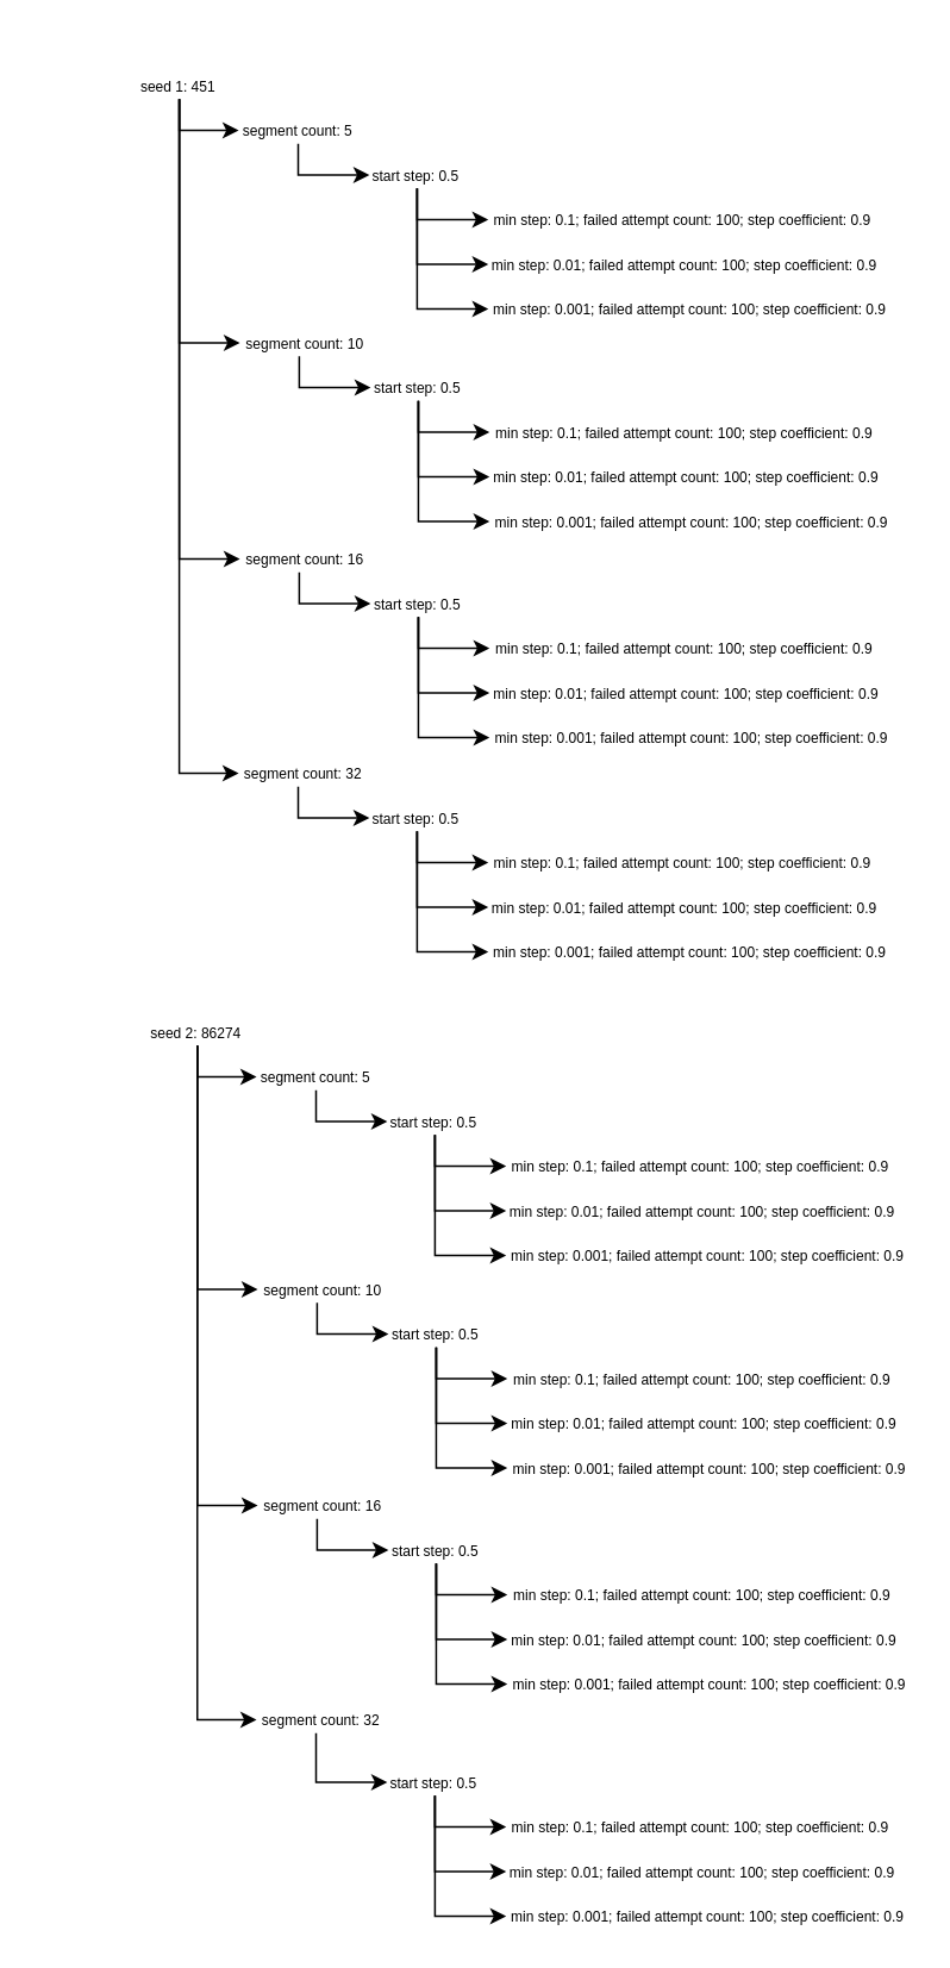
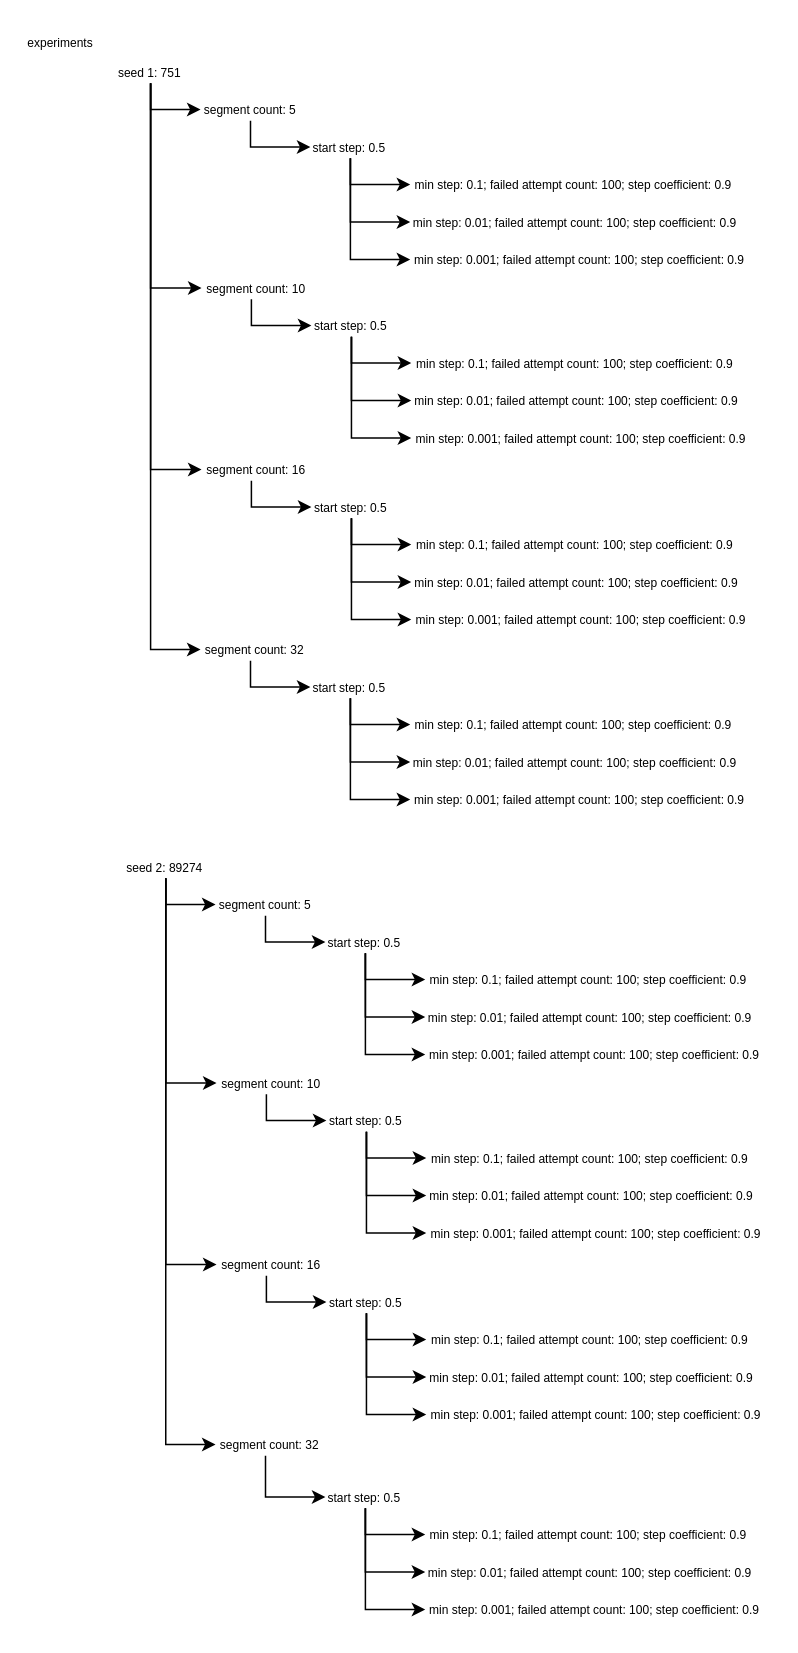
+ <mxCell id="3" value="experiments" style="text;html=1;align=center;verticalAlign=middle;whiteSpace=wrap;rounded=0;fontSize=8;" vertex="1" parent="2"><mxGeometry width="39.945" height="15.0" as="geometry" /></mxCell>
- <mxCell id="8" value="seed 1: 451" style="text;html=1;align=center;verticalAlign=middle;whiteSpace=wrap;rounded=0;fontSize=8;" vertex="1" parent="2"><mxGeometry x="53.259" y="20.0" width="53.259" height="15.0" as="geometry" /></mxCell>
+ <mxCell id="8" value="seed 1: 751" style="text;html=1;align=center;verticalAlign=middle;whiteSpace=wrap;rounded=0;fontSize=8;" vertex="1" parent="2"><mxGeometry x="53.259" y="20.0" width="53.259" height="15.0" as="geometry" /></mxCell>
- <mxCell id="58" value="seed 2: 86274" style="text;html=1;align=center;verticalAlign=middle;whiteSpace=wrap;rounded=0;fontSize=8;" vertex="1" parent="53"><mxGeometry x="53.259" y="20.0" width="53.259" height="15.0" as="geometry" /></mxCell>
+ <mxCell id="58" value="seed 2: 89274" style="text;html=1;align=center;verticalAlign=middle;whiteSpace=wrap;rounded=0;fontSize=8;" vertex="1" parent="53"><mxGeometry x="53.259" y="20.0" width="53.259" height="15.0" as="geometry" /></mxCell>
